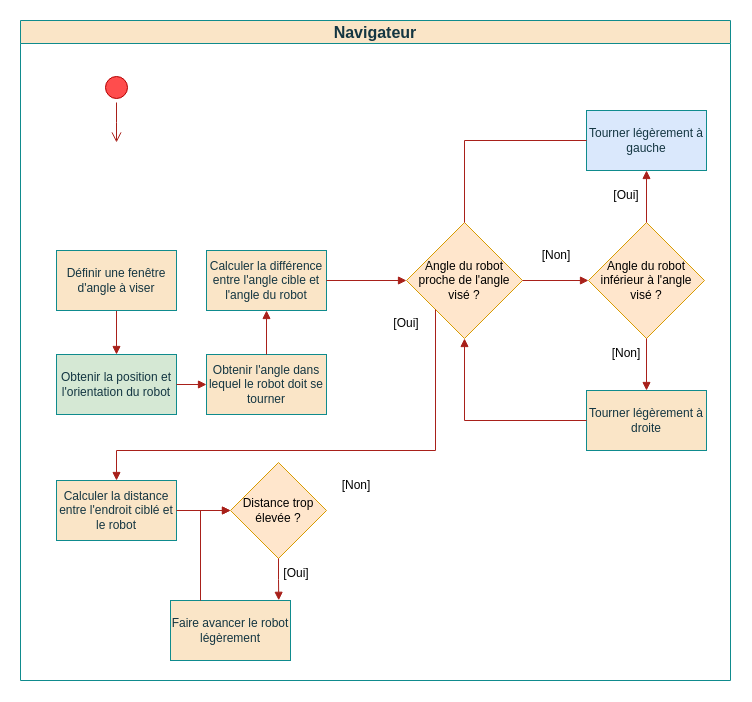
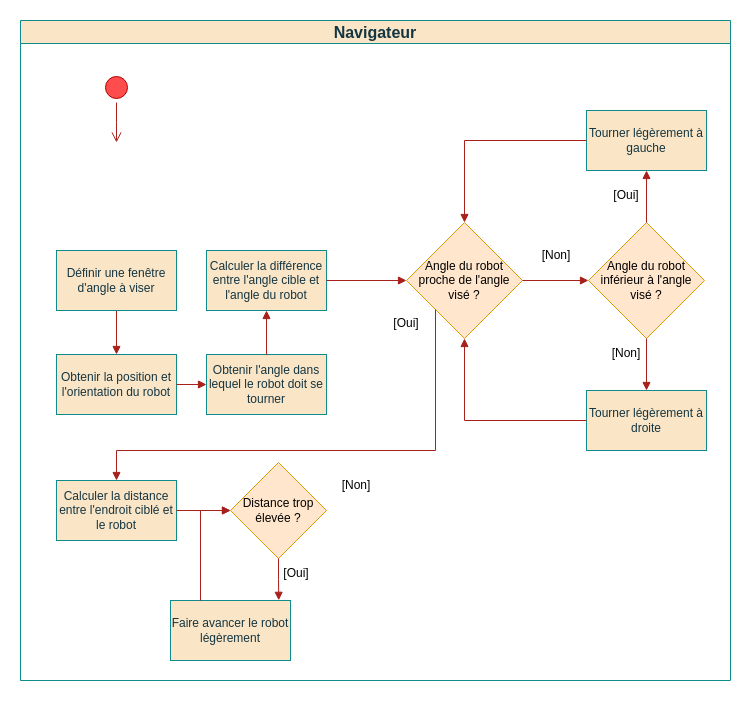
- <mxCell id="15" value="Tourner légèrement à gauche" style="rounded=0;whiteSpace=wrap;html=1;labelBackgroundColor=none;fillColor=#dae8fc;strokeColor=#0F8B8D;fontColor=#143642;" vertex="1" parent="2"><mxGeometry x="566" y="90" width="120" height="60" as="geometry" /></mxCell>
+ <mxCell id="15" value="Tourner légèrement à gauche" style="rounded=0;whiteSpace=wrap;html=1;labelBackgroundColor=none;fillColor=#FAE5C7;strokeColor=#0F8B8D;fontColor=#143642;" vertex="1" parent="2"><mxGeometry x="566" y="90" width="120" height="60" as="geometry" /></mxCell>
- <mxCell id="24" value="" style="edgeStyle=orthogonalEdgeStyle;rounded=0;orthogonalLoop=1;jettySize=auto;html=1;labelBackgroundColor=none;strokeColor=#A8201A;fontColor=default;endArrow=none;endFill=1;exitX=0;exitY=0.5;exitDx=0;exitDy=0;entryX=0.5;entryY=0;entryDx=0;entryDy=0;" edge="1" parent="2" source="15" target="13"><mxGeometry relative="1" as="geometry"><mxPoint x="576" y="410" as="sourcePoint" /><mxPoint x="454" y="328" as="targetPoint" /></mxGeometry></mxCell>
+ <mxCell id="24" value="" style="edgeStyle=orthogonalEdgeStyle;rounded=0;orthogonalLoop=1;jettySize=auto;html=1;labelBackgroundColor=none;strokeColor=#A8201A;fontColor=default;endArrow=block;endFill=1;exitX=0;exitY=0.5;exitDx=0;exitDy=0;entryX=0.5;entryY=0;entryDx=0;entryDy=0;" edge="1" parent="2" source="15" target="13"><mxGeometry relative="1" as="geometry"><mxPoint x="576" y="410" as="sourcePoint" /><mxPoint x="454" y="328" as="targetPoint" /></mxGeometry></mxCell>
- <mxCell id="5" value="Obtenir la position et l'orientation du robot" style="rounded=0;whiteSpace=wrap;html=1;labelBackgroundColor=none;fillColor=#d5e8d4;strokeColor=#0F8B8D;fontColor=#143642;" parent="2" vertex="1"><mxGeometry x="36" y="334" width="120" height="60" as="geometry" /></mxCell>
+ <mxCell id="5" value="Obtenir la position et l'orientation du robot" style="rounded=0;whiteSpace=wrap;html=1;labelBackgroundColor=none;fillColor=#FAE5C7;strokeColor=#0F8B8D;fontColor=#143642;" parent="2" vertex="1"><mxGeometry x="36" y="334" width="120" height="60" as="geometry" /></mxCell>
